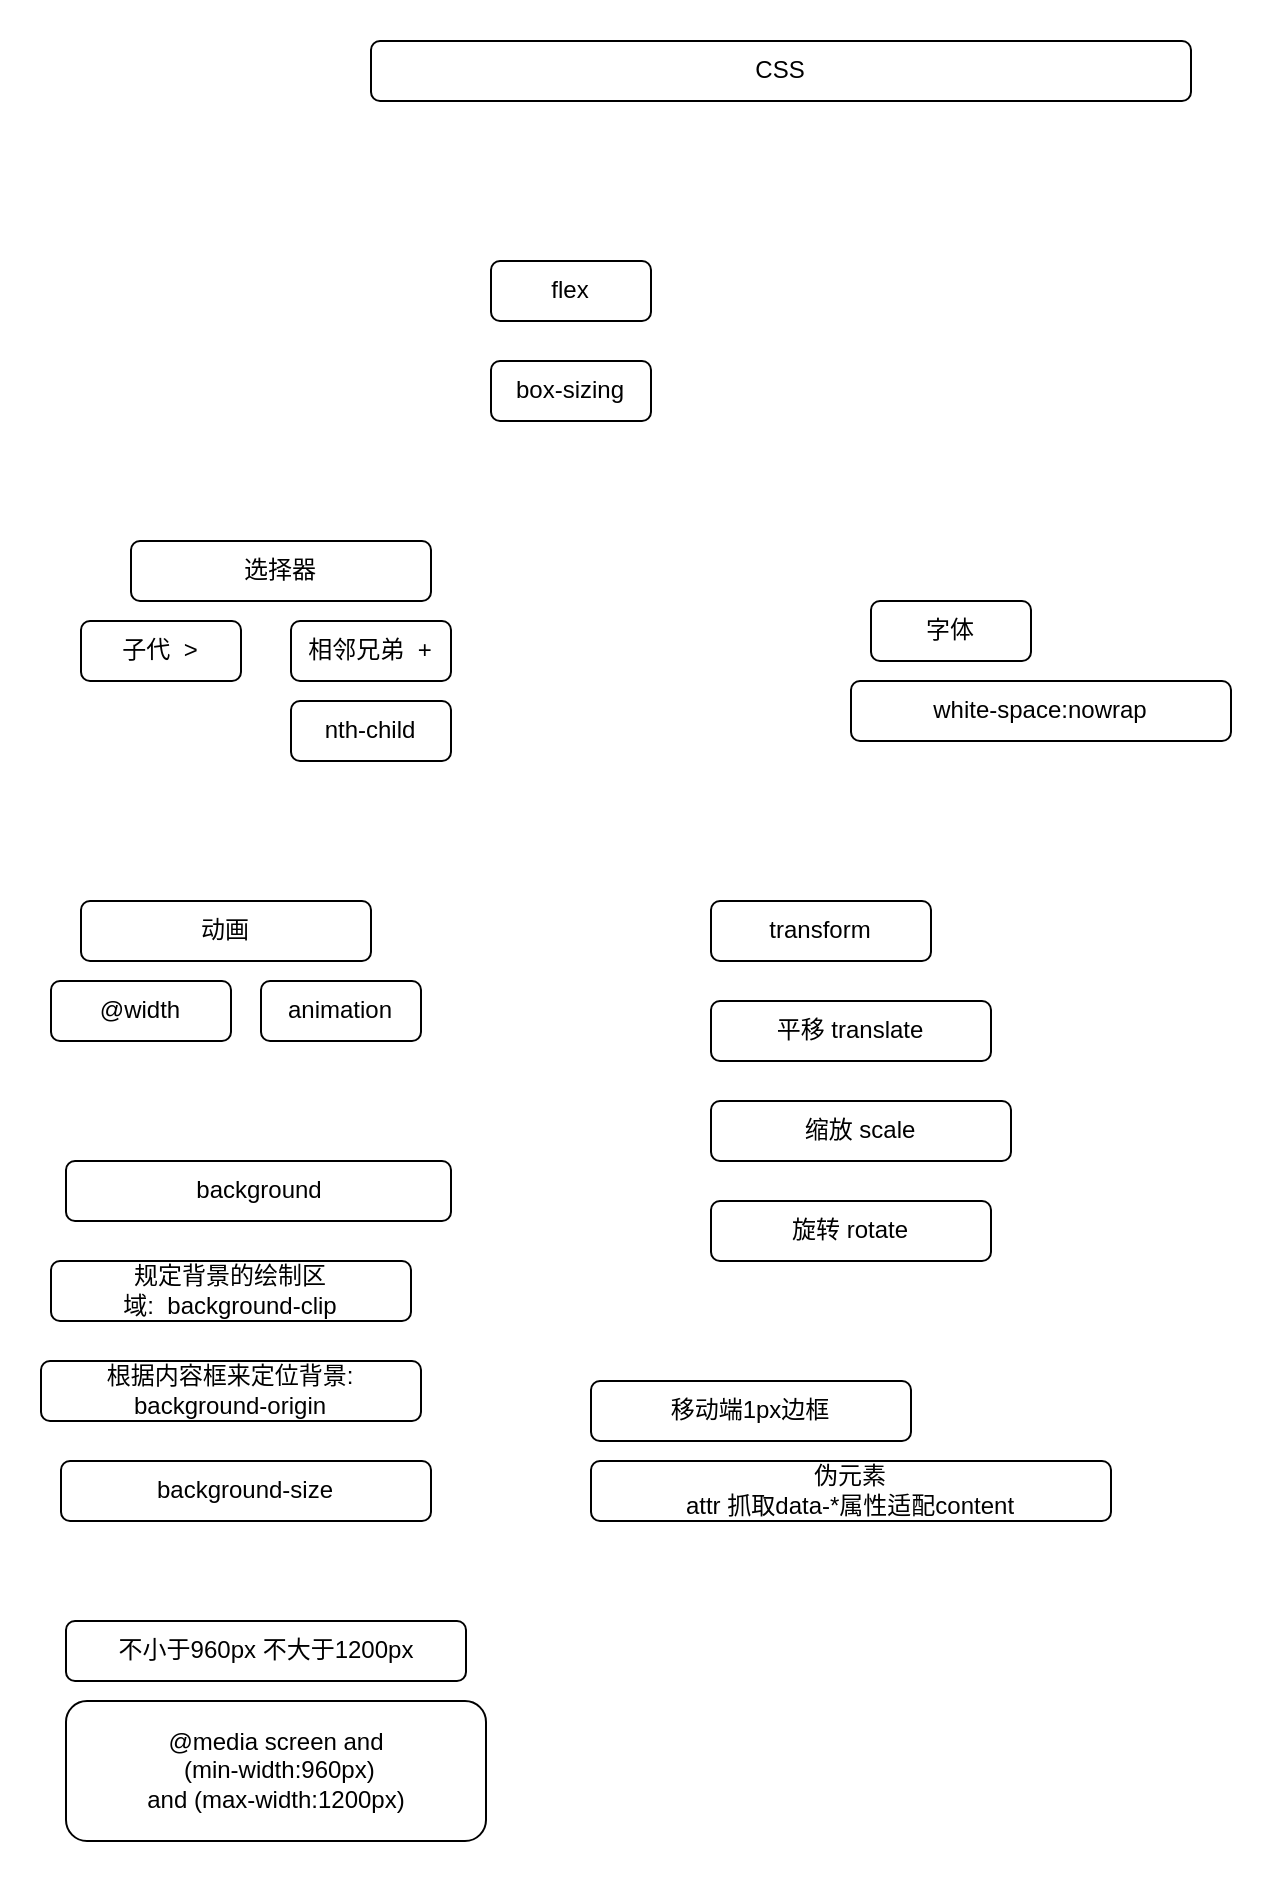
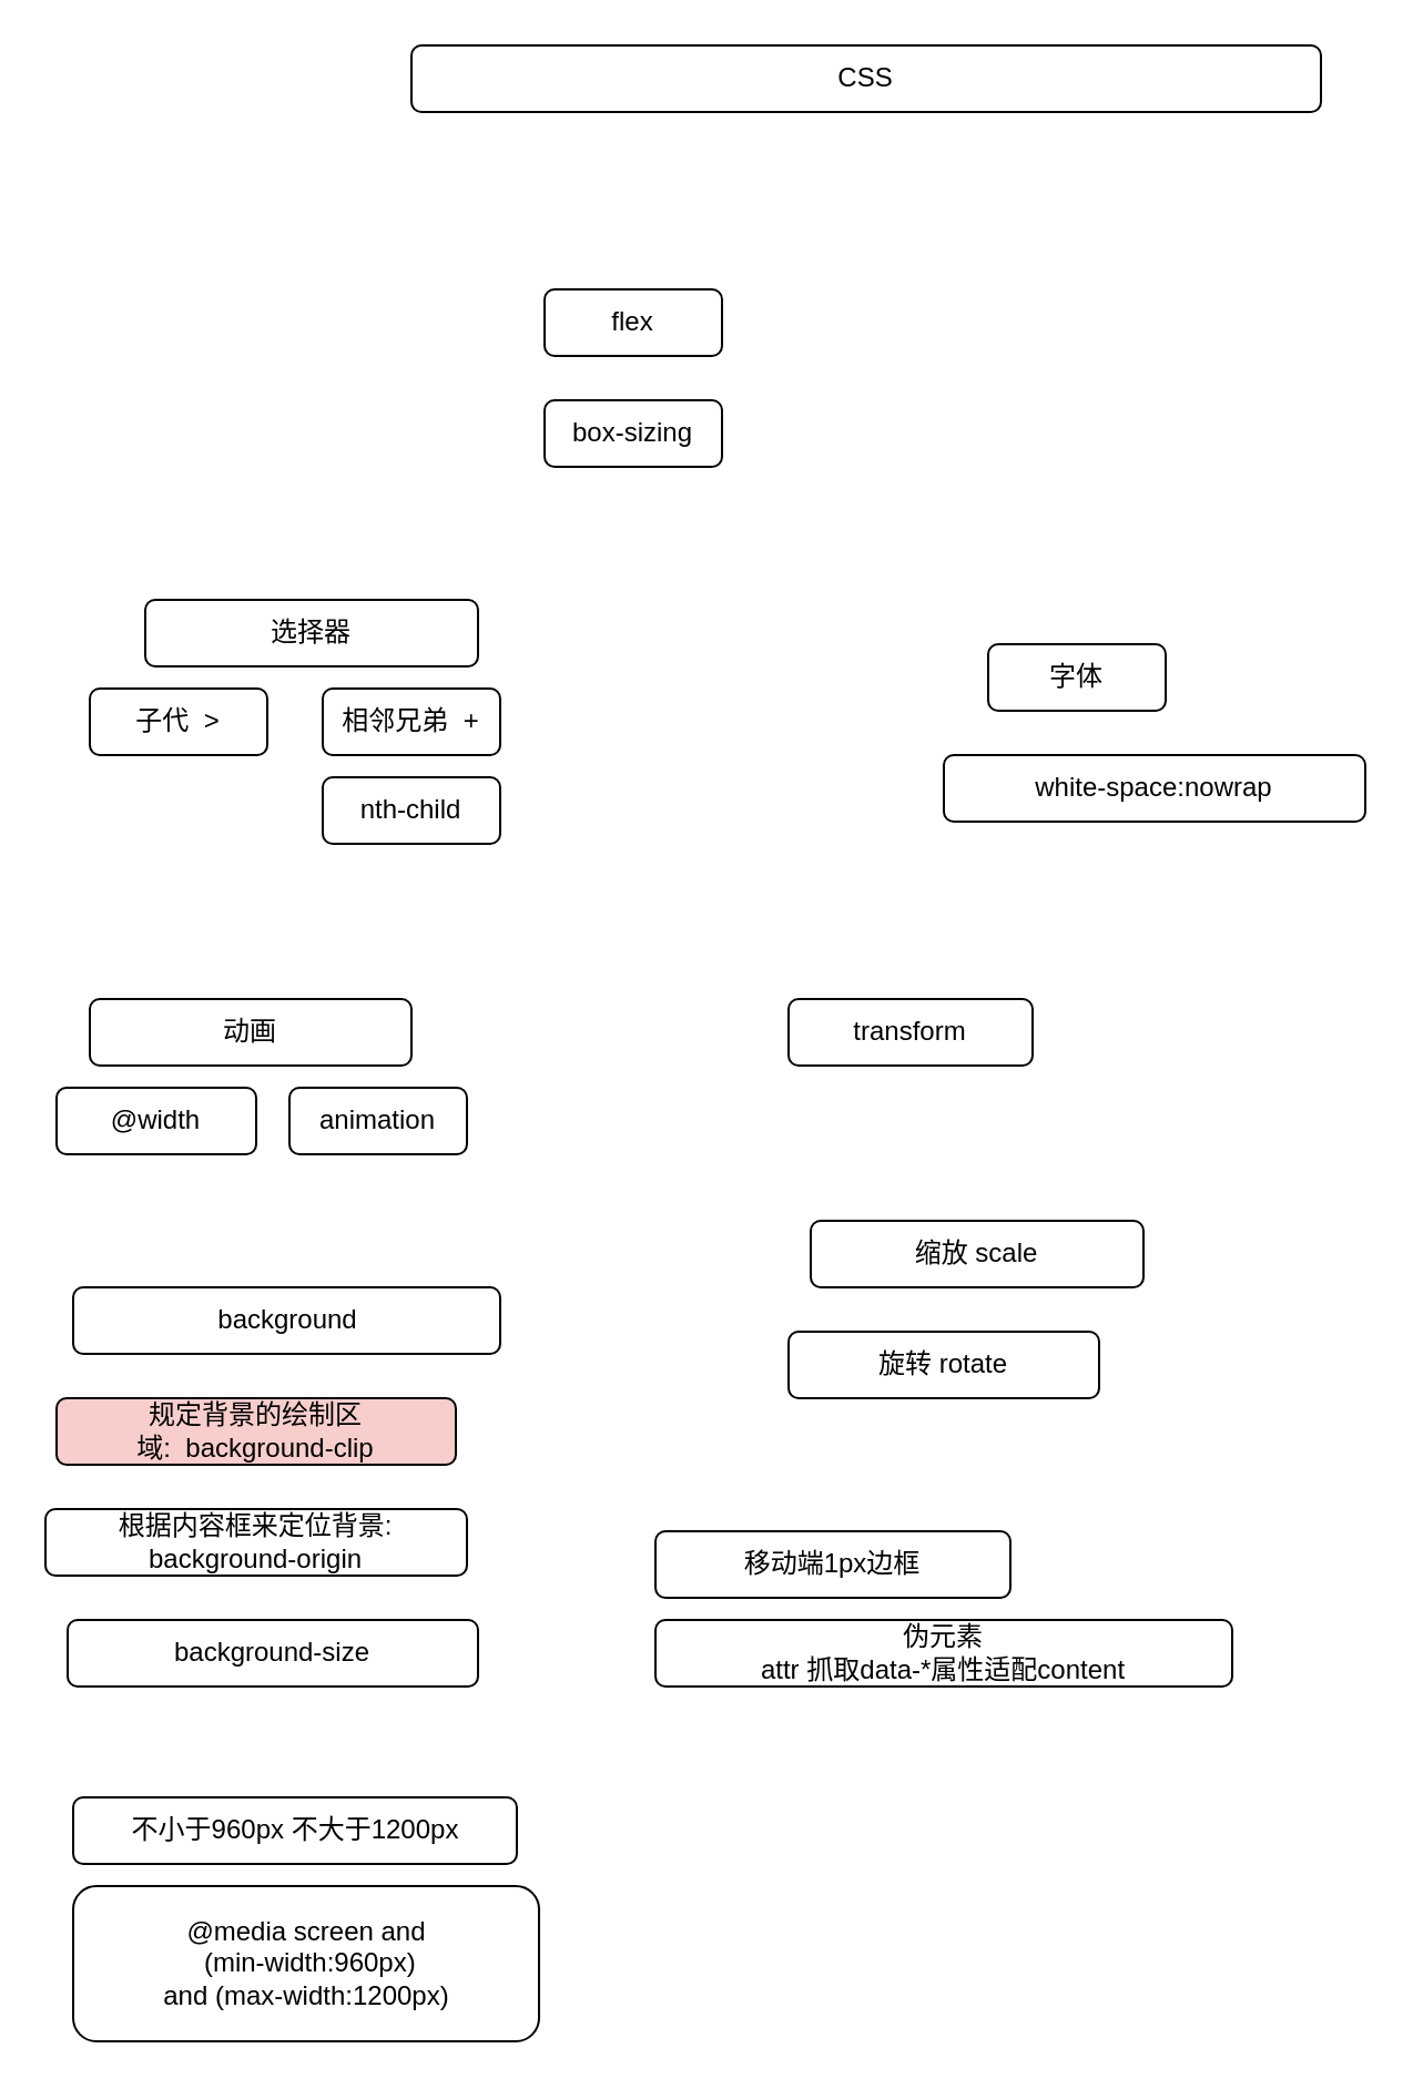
- <mxCell id="14" value="字体" style="rounded=1;whiteSpace=wrap;html=1;" parent="1" vertex="1"><mxGeometry x="435" y="300" width="80" height="30" as="geometry" /></mxCell>
+ <mxCell id="14" value="字体" style="rounded=1;whiteSpace=wrap;html=1;" parent="1" vertex="1"><mxGeometry x="445" y="290" width="80" height="30" as="geometry" /></mxCell>
- <mxCell id="22" value="平移 translate" style="rounded=1;whiteSpace=wrap;html=1;" parent="1" vertex="1"><mxGeometry x="355" y="500" width="140" height="30" as="geometry" /></mxCell>
- <mxCell id="24" value="缩放 scale" style="rounded=1;whiteSpace=wrap;html=1;" parent="1" vertex="1"><mxGeometry x="355" y="550" width="150" height="30" as="geometry" /></mxCell>
+ <mxCell id="24" value="缩放 scale" style="rounded=1;whiteSpace=wrap;html=1;" parent="1" vertex="1"><mxGeometry x="365" y="550" width="150" height="30" as="geometry" /></mxCell>
- <mxCell id="17" value="规定背景的绘制区域:&amp;nbsp;&amp;nbsp;background-clip" style="rounded=1;whiteSpace=wrap;html=1;" parent="1" vertex="1"><mxGeometry x="25" y="630" width="180" height="30" as="geometry" /></mxCell>
+ <mxCell id="17" value="规定背景的绘制区域:&amp;nbsp;&amp;nbsp;background-clip" style="rounded=1;whiteSpace=wrap;html=1;fillColor=#f8cecc;" parent="1" vertex="1"><mxGeometry x="25" y="630" width="180" height="30" as="geometry" /></mxCell>
